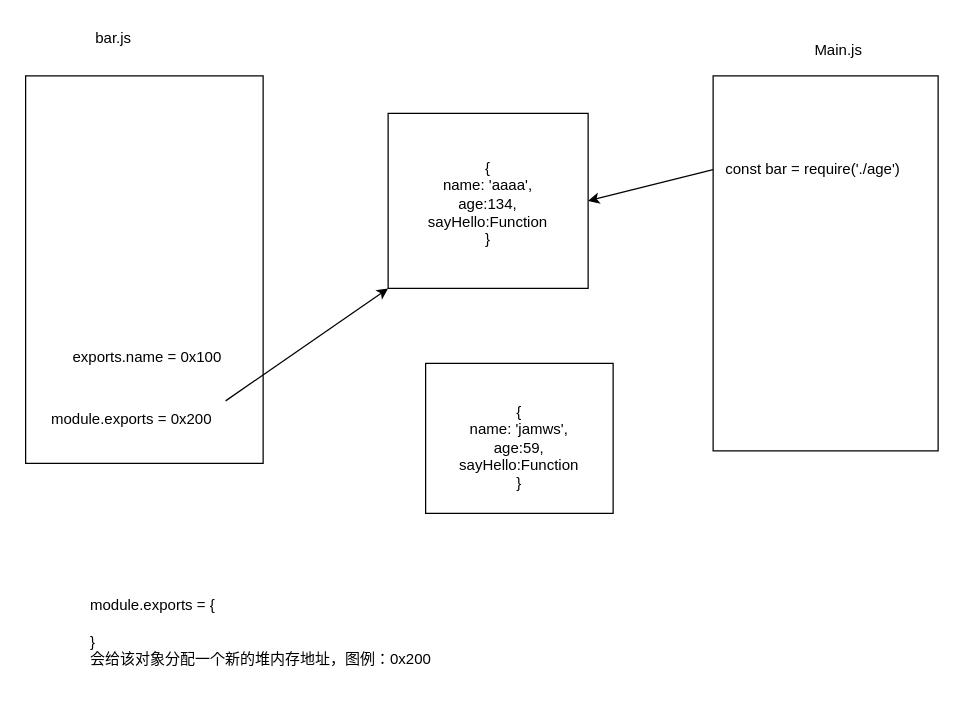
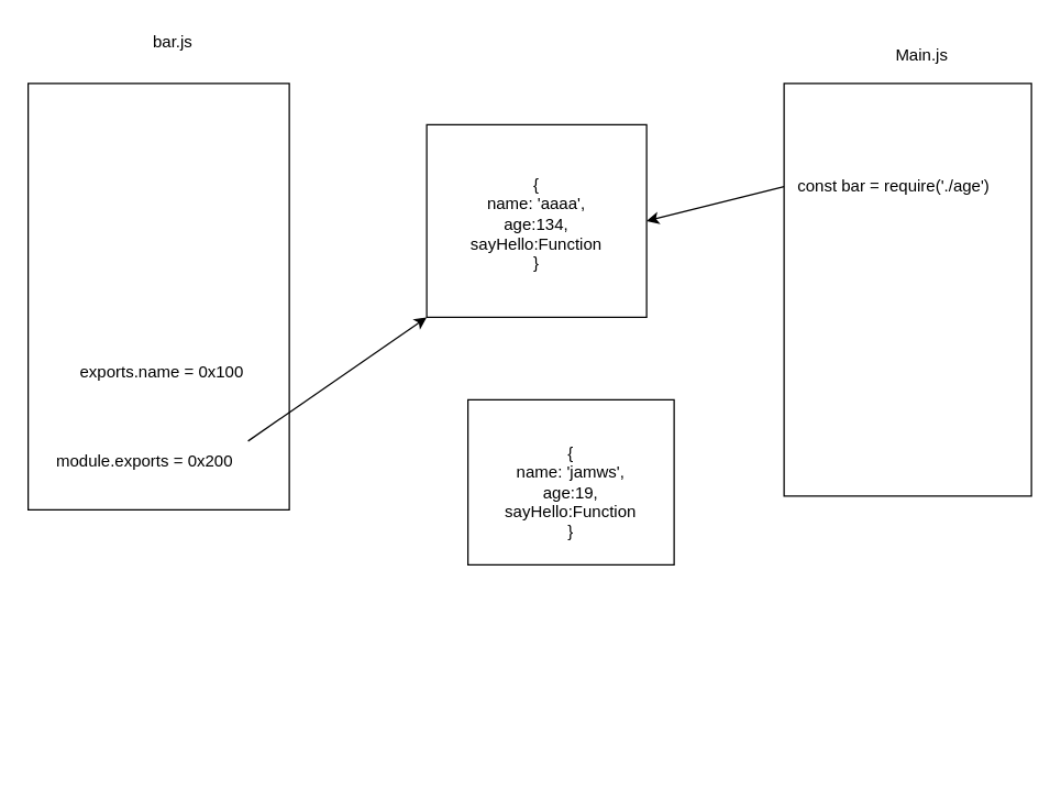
- <mxCell id="8" value="bar.js&lt;br&gt;" style="text;html=1;align=center;verticalAlign=middle;resizable=0;points=[];autosize=1;strokeColor=none;fillColor=none;" vertex="1" parent="1"><mxGeometry x="70" y="20" width="40" height="20" as="geometry" /></mxCell>
+ <mxCell id="8" value="bar.js&lt;br&gt;" style="text;html=1;align=center;verticalAlign=middle;resizable=0;points=[];autosize=1;strokeColor=none;fillColor=none;" vertex="1" parent="1"><mxGeometry x="105" y="20" width="40" height="20" as="geometry" /></mxCell>
- <mxCell id="5" value="exports.name = 0x100" style="text;html=1;strokeColor=none;fillColor=none;align=center;verticalAlign=middle;whiteSpace=wrap;rounded=0;" parent="1" vertex="1"><mxGeometry x="55" y="270" width="125" height="30" as="geometry" /></mxCell>
+ <mxCell id="5" value="exports.name = 0x100" style="text;html=1;strokeColor=none;fillColor=none;align=center;verticalAlign=middle;whiteSpace=wrap;rounded=0;" parent="1" vertex="1"><mxGeometry x="55" y="255" width="125" height="30" as="geometry" /></mxCell>
- <mxCell id="7" value="&lt;br&gt;{&lt;br&gt;name: 'jamws',&lt;br&gt;age:59,&lt;br&gt;sayHello:Function&lt;br&gt;}" style="text;html=1;strokeColor=none;fillColor=none;align=center;verticalAlign=middle;whiteSpace=wrap;rounded=0;" vertex="1" parent="1"><mxGeometry x="345" y="290" width="140" height="120" as="geometry" /></mxCell>
+ <mxCell id="7" value="&lt;br&gt;{&lt;br&gt;name: 'jamws',&lt;br&gt;age:19,&lt;br&gt;sayHello:Function&lt;br&gt;}" style="text;html=1;strokeColor=none;fillColor=none;align=center;verticalAlign=middle;whiteSpace=wrap;rounded=0;" vertex="1" parent="1"><mxGeometry x="345" y="290" width="140" height="120" as="geometry" /></mxCell>
- <mxCell id="15" value="module.exports = {&lt;br&gt;&lt;span style=&quot;white-space: pre&quot;&gt;&#09;&lt;/span&gt;&lt;br&gt;}&lt;br&gt;会给该对象分配一个新的堆内存地址，图例：0x200" style="text;html=1;strokeColor=none;fillColor=none;align=left;verticalAlign=middle;whiteSpace=wrap;rounded=0;" vertex="1" parent="1"><mxGeometry x="70" y="450" width="450" height="110" as="geometry" /></mxCell>
